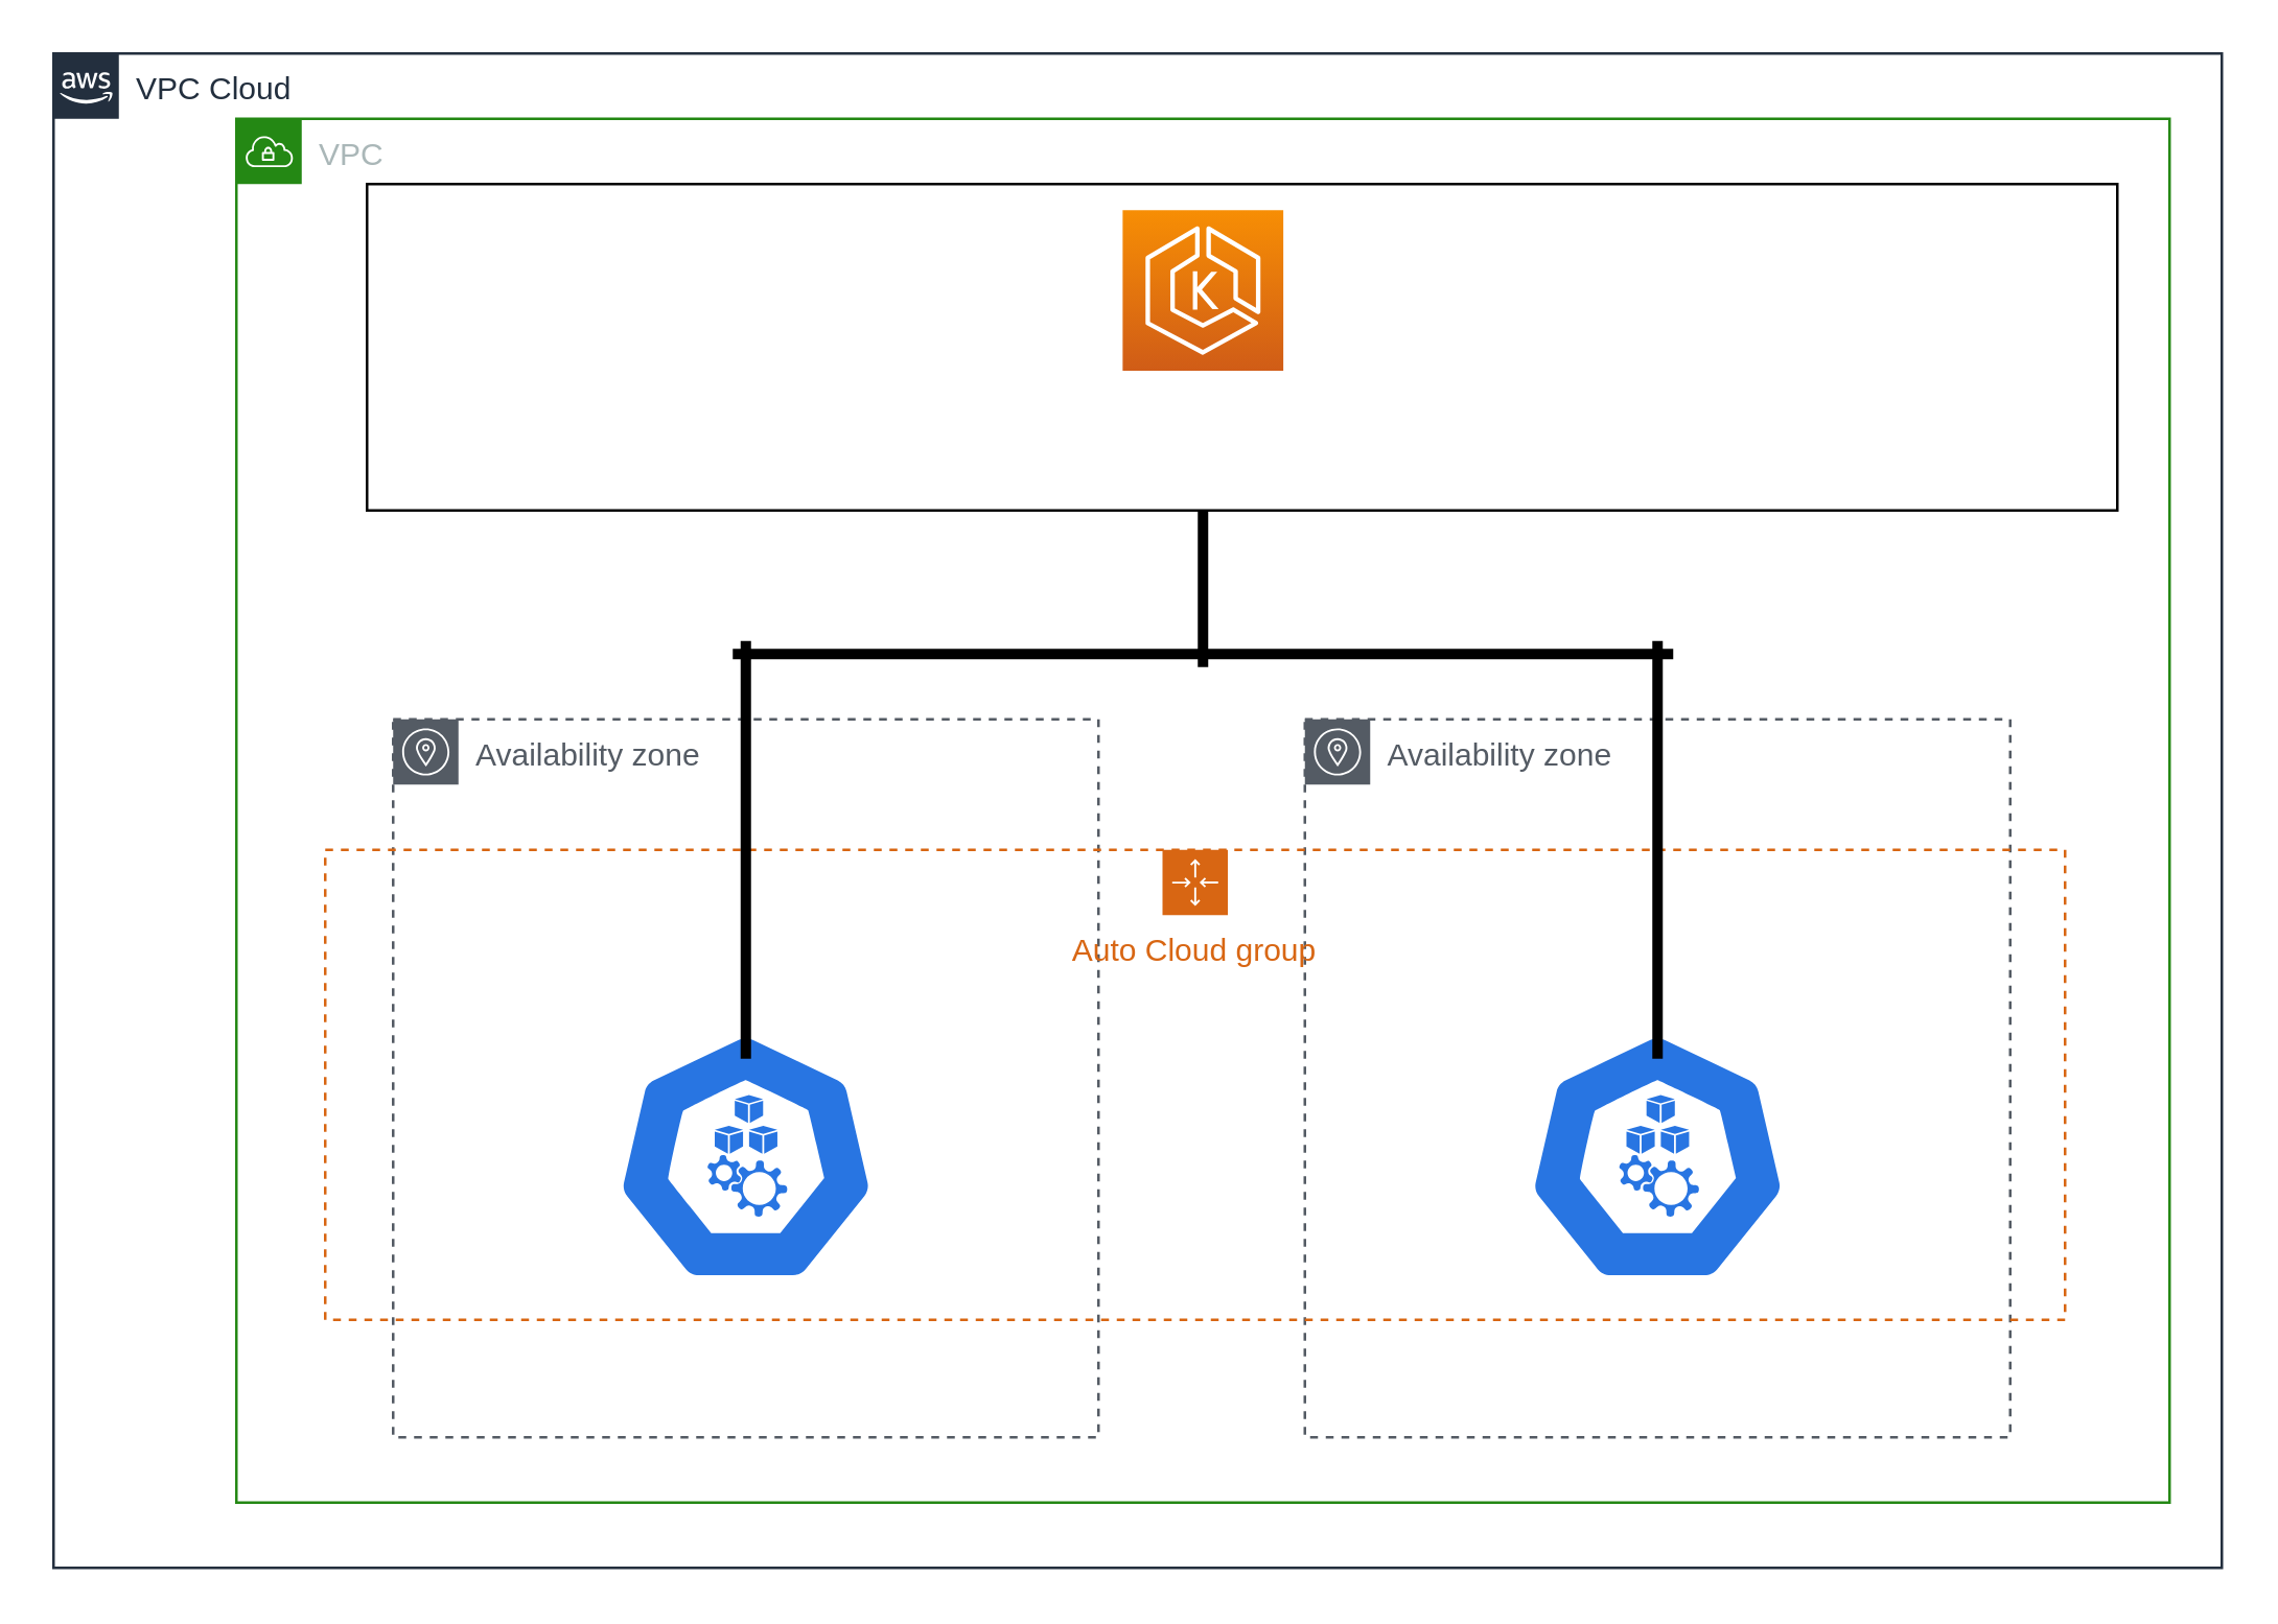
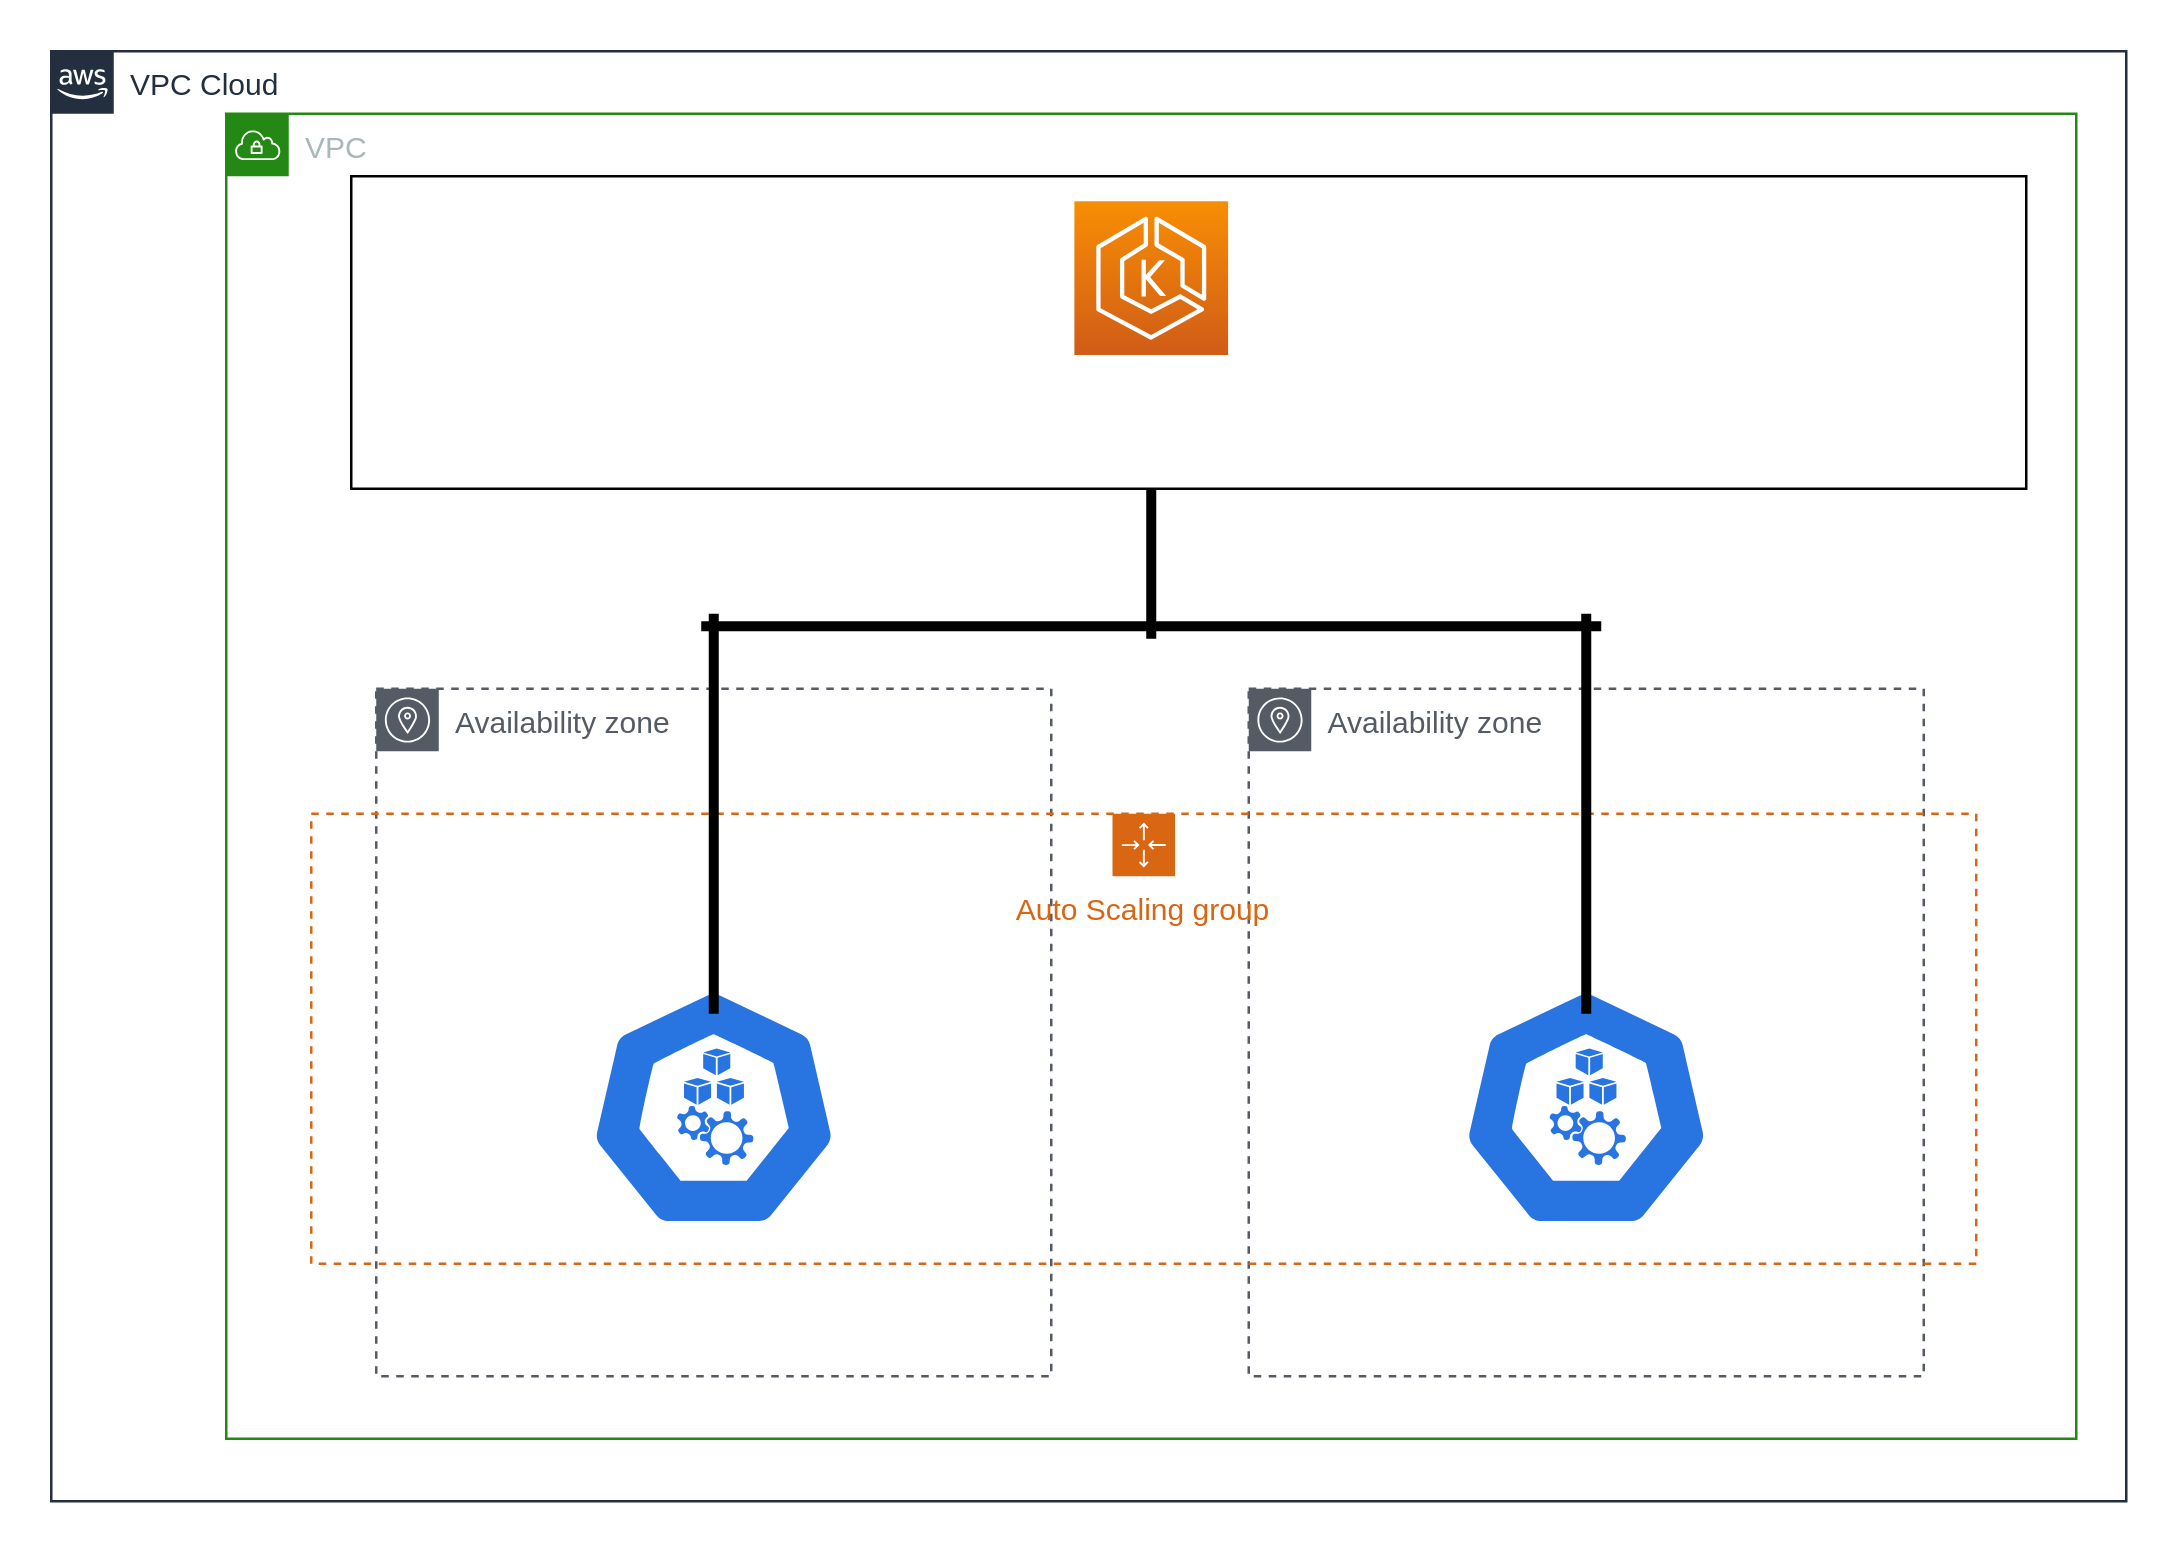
- <mxCell id="10" value="Auto Cloud group" style="points=[[0,0],[0.25,0],[0.5,0],[0.75,0],[1,0],[1,0.25],[1,0.5],[1,0.75],[1,1],[0.75,1],[0.5,1],[0.25,1],[0,1],[0,0.75],[0,0.5],[0,0.25]];outlineConnect=0;gradientColor=none;html=1;whiteSpace=wrap;fontSize=12;fontStyle=0;container=1;pointerEvents=0;collapsible=0;recursiveResize=0;shape=mxgraph.aws4.groupCenter;grIcon=mxgraph.aws4.group_auto_scaling_group;grStroke=1;strokeColor=#D86613;fillColor=none;verticalAlign=top;align=center;fontColor=#D86613;dashed=1;spacingTop=25;" vertex="1" parent="3"><mxGeometry x="34" y="280" width="666" height="180" as="geometry" /></mxCell>
+ <mxCell id="10" value="Auto Scaling group" style="points=[[0,0],[0.25,0],[0.5,0],[0.75,0],[1,0],[1,0.25],[1,0.5],[1,0.75],[1,1],[0.75,1],[0.5,1],[0.25,1],[0,1],[0,0.75],[0,0.5],[0,0.25]];outlineConnect=0;gradientColor=none;html=1;whiteSpace=wrap;fontSize=12;fontStyle=0;container=1;pointerEvents=0;collapsible=0;recursiveResize=0;shape=mxgraph.aws4.groupCenter;grIcon=mxgraph.aws4.group_auto_scaling_group;grStroke=1;strokeColor=#D86613;fillColor=none;verticalAlign=top;align=center;fontColor=#D86613;dashed=1;spacingTop=25;" vertex="1" parent="3"><mxGeometry x="34" y="280" width="666" height="180" as="geometry" /></mxCell>
